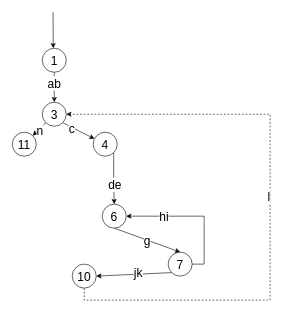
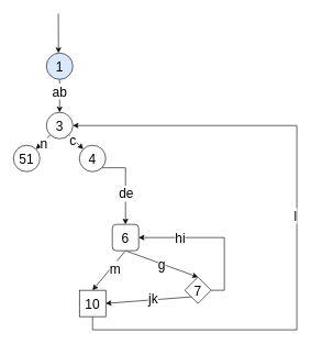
- <mxCell id="4" value="1" style="ellipse;whiteSpace=wrap;html=1;aspect=fixed;fontSize=20;" parent="1" vertex="1"><mxGeometry x="70" y="80" width="40" height="40" as="geometry" /></mxCell>
+ <mxCell id="4" value="1" style="ellipse;whiteSpace=wrap;html=1;aspect=fixed;fontSize=20;fillColor=#dae8fc;" parent="1" vertex="1"><mxGeometry x="70" y="80" width="40" height="40" as="geometry" /></mxCell>
- <mxCell id="25" value="11" style="ellipse;whiteSpace=wrap;html=1;aspect=fixed;fontSize=20;" parent="1" vertex="1"><mxGeometry x="20" y="220" width="40" height="40" as="geometry" /></mxCell>
+ <mxCell id="25" value="51" style="ellipse;whiteSpace=wrap;html=1;aspect=fixed;fontSize=20;" parent="1" vertex="1"><mxGeometry x="20" y="220" width="40" height="40" as="geometry" /></mxCell>
- <mxCell id="12" value="4" style="ellipse;whiteSpace=wrap;html=1;aspect=fixed;fontSize=20;" parent="1" vertex="1"><mxGeometry x="155" y="220" width="40" height="40" as="geometry" /></mxCell>
+ <mxCell id="12" value="4" style="ellipse;whiteSpace=wrap;html=1;aspect=fixed;fontSize=20;" parent="1" vertex="1"><mxGeometry x="120" y="220" width="40" height="40" as="geometry" /></mxCell>
- <mxCell id="16" value="6" style="ellipse;whiteSpace=wrap;html=1;aspect=fixed;fontSize=20;" parent="1" vertex="1"><mxGeometry x="170" y="340" width="40" height="40" as="geometry" /></mxCell>
+ <mxCell id="16" value="6" style="whiteSpace=wrap;html=1;aspect=fixed;fontSize=20;rounded=1;" parent="1" vertex="1"><mxGeometry x="170" y="340" width="40" height="40" as="geometry" /></mxCell>
+ <mxCell id="13" style="edgeStyle=none;rounded=0;orthogonalLoop=1;jettySize=auto;html=1;exitX=0.5;exitY=1;exitDx=0;exitDy=0;entryX=0.5;entryY=0;entryDx=0;entryDy=0;fontSize=20;" parent="1" source="16" target="19" edge="1"><mxGeometry relative="1" as="geometry" /></mxCell>
+ <mxCell id="14" value="m" style="text;html=1;align=center;verticalAlign=middle;resizable=0;points=[];;labelBackgroundColor=#ffffff;fontSize=20;" parent="13" vertex="1" connectable="0"><mxGeometry x="-0.206" y="4" relative="1" as="geometry"><mxPoint as="offset" /></mxGeometry></mxCell>
- <mxCell id="24" value="7" style="ellipse;whiteSpace=wrap;html=1;aspect=fixed;fontSize=20;" parent="1" vertex="1"><mxGeometry x="280" y="420" width="40" height="40" as="geometry" /></mxCell>
+ <mxCell id="24" value="7" style="rhombus;whiteSpace=wrap;html=1;aspect=fixed;fontSize=20;" parent="1" vertex="1"><mxGeometry x="280" y="420" width="40" height="40" as="geometry" /></mxCell>
- <mxCell id="19" value="10" style="ellipse;whiteSpace=wrap;html=1;aspect=fixed;fontSize=20;" parent="1" vertex="1"><mxGeometry x="120" y="440" width="40" height="40" as="geometry" /></mxCell>
+ <mxCell id="19" value="10" style="whiteSpace=wrap;html=1;aspect=fixed;fontSize=20;rounded=0;" parent="1" vertex="1"><mxGeometry x="120" y="440" width="40" height="40" as="geometry" /></mxCell>
- <mxCell id="17" style="edgeStyle=orthogonalEdgeStyle;rounded=0;orthogonalLoop=1;jettySize=auto;html=1;exitX=0.5;exitY=1;exitDx=0;exitDy=0;entryX=1;entryY=0.5;entryDx=0;entryDy=0;fontSize=20;dashed=1;" parent="1" source="19" target="9" edge="1"><mxGeometry relative="1" as="geometry"><mxPoint x="80" y="320" as="targetPoint" /><Array as="points"><mxPoint x="140" y="500" /><mxPoint x="450" y="500" /><mxPoint x="450" y="190" /></Array></mxGeometry></mxCell>
+ <mxCell id="17" style="edgeStyle=orthogonalEdgeStyle;rounded=0;orthogonalLoop=1;jettySize=auto;html=1;exitX=0.5;exitY=1;exitDx=0;exitDy=0;entryX=1;entryY=0.5;entryDx=0;entryDy=0;fontSize=20;" parent="1" source="19" target="9" edge="1"><mxGeometry relative="1" as="geometry"><mxPoint x="80" y="320" as="targetPoint" /><Array as="points"><mxPoint x="140" y="500" /><mxPoint x="450" y="500" /><mxPoint x="450" y="190" /></Array></mxGeometry></mxCell>
